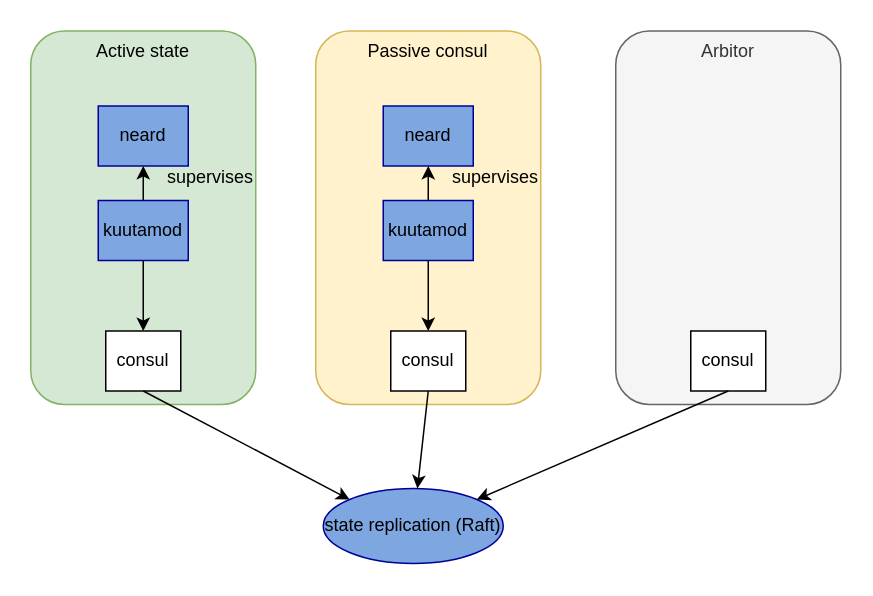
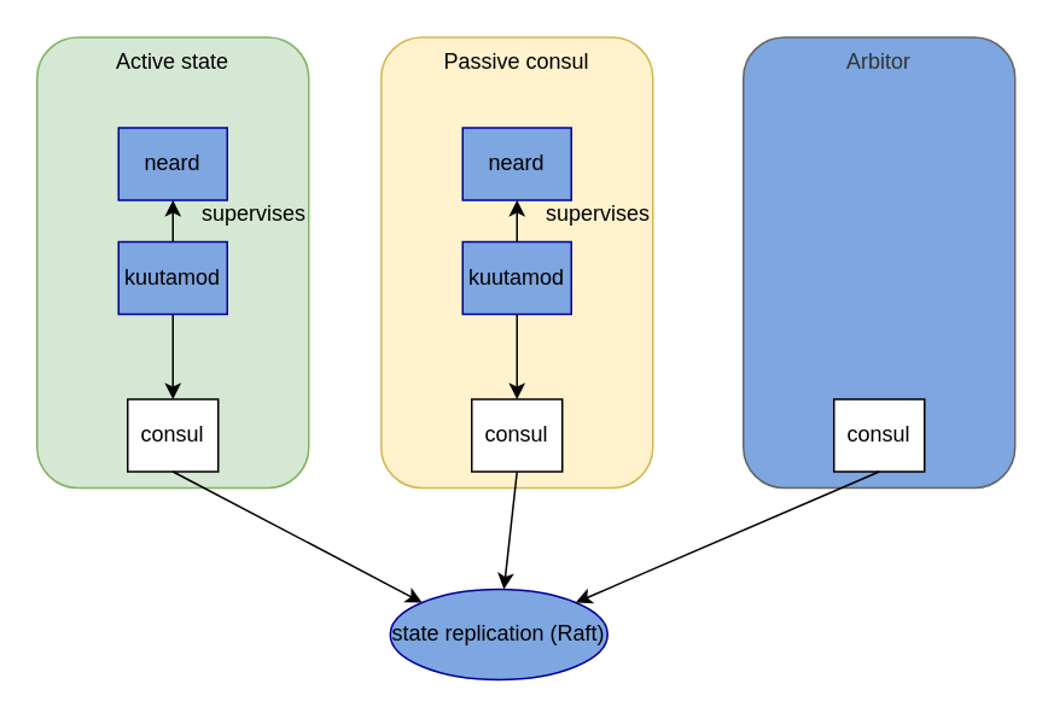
- <mxCell id="4" value="Arbitor" style="rounded=1;whiteSpace=wrap;html=1;fillColor=#f5f5f5;strokeColor=#666666;verticalAlign=top;fontColor=#333333;" parent="1" vertex="1"><mxGeometry x="410" y="20" width="150" height="249" as="geometry" /></mxCell>
+ <mxCell id="4" value="Arbitor" style="rounded=1;whiteSpace=wrap;html=1;fillColor=#7ea6e0;strokeColor=#666666;verticalAlign=top;fontColor=#333333;" parent="1" vertex="1"><mxGeometry x="410" y="20" width="150" height="249" as="geometry" /></mxCell>
